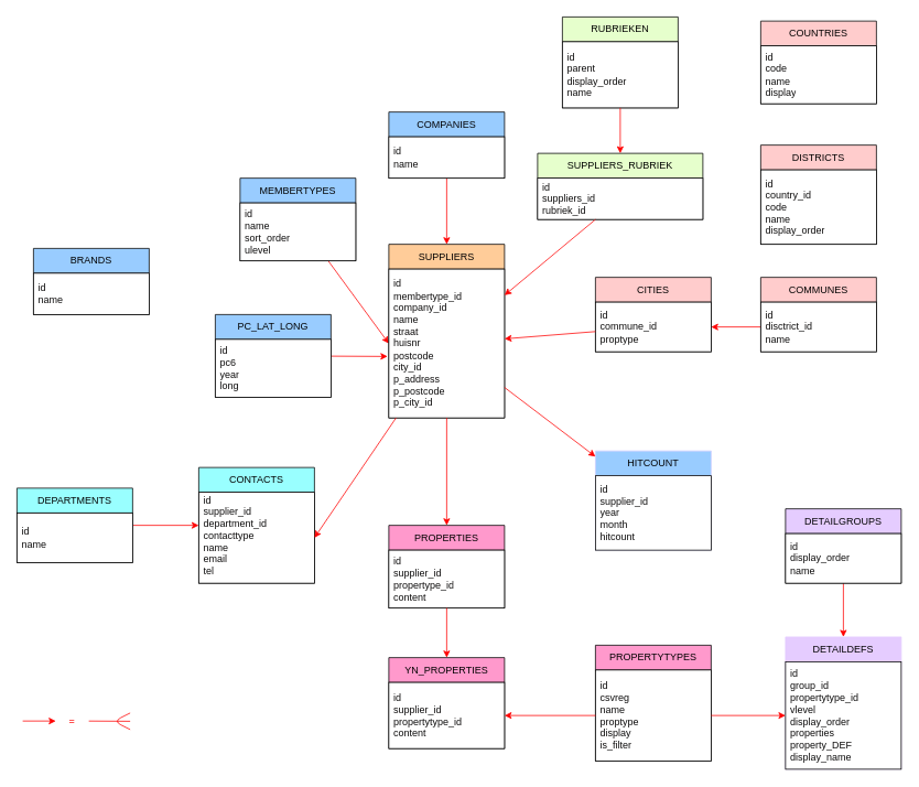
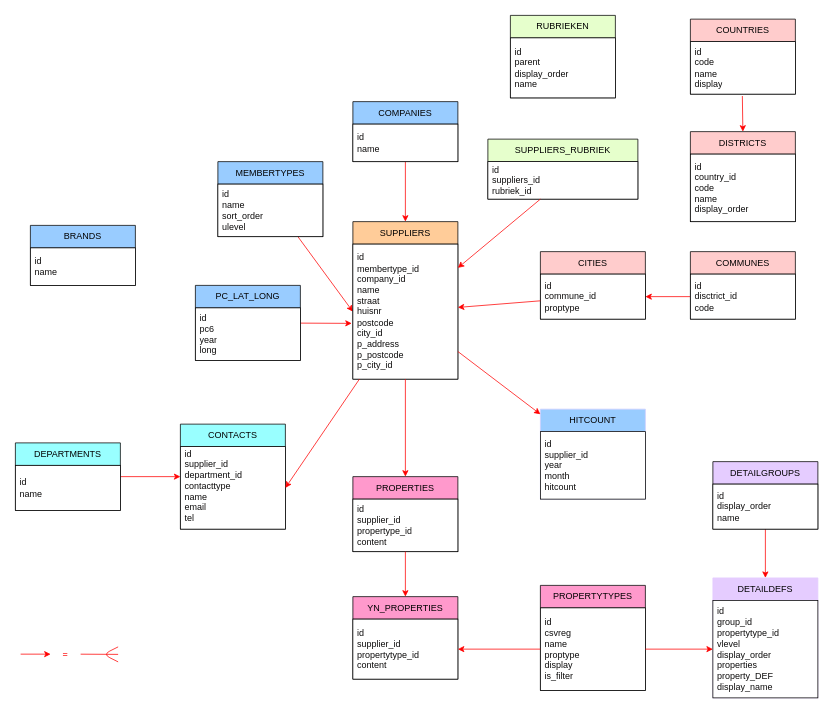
+ <mxCell id="50" value="" style="endArrow=classic;html=1;strokeColor=#FF0000;exitX=0.495;exitY=1.036;exitDx=0;exitDy=0;exitPerimeter=0;entryX=0.5;entryY=0;entryDx=0;entryDy=0;" edge="1" parent="1" source="19" target="28"><mxGeometry width="50" height="50" relative="1" as="geometry"><mxPoint x="850" y="185" as="sourcePoint" /><mxPoint x="900" y="135" as="targetPoint" /></mxGeometry></mxCell>
- <mxCell id="53" style="edgeStyle=none;html=1;entryX=0.5;entryY=0;entryDx=0;entryDy=0;strokeColor=#FF0000;" edge="1" parent="1" source="40" target="43"><mxGeometry relative="1" as="geometry" /></mxCell>
- <mxCell id="12" value="&lt;font color=&quot;#0d0c0c&quot;&gt;id&lt;br&gt;disctrict_id&lt;br&gt;name&lt;br&gt;&lt;/font&gt;" style="text;strokeColor=#000000;fillColor=#FFFFFF;align=left;verticalAlign=middle;spacingLeft=4;spacingRight=4;overflow=hidden;points=[[0,0.5],[1,0.5]];portConstraint=eastwest;rotatable=0;whiteSpace=wrap;html=1;" vertex="1" parent="11"><mxGeometry y="30" width="140" height="60" as="geometry" /></mxCell>
+ <mxCell id="12" value="&lt;font color=&quot;#0d0c0c&quot;&gt;id&lt;br&gt;disctrict_id&lt;br&gt;code&lt;br&gt;&lt;/font&gt;" style="text;strokeColor=#000000;fillColor=#FFFFFF;align=left;verticalAlign=middle;spacingLeft=4;spacingRight=4;overflow=hidden;points=[[0,0.5],[1,0.5]];portConstraint=eastwest;rotatable=0;whiteSpace=wrap;html=1;" vertex="1" parent="11"><mxGeometry y="30" width="140" height="60" as="geometry" /></mxCell>
